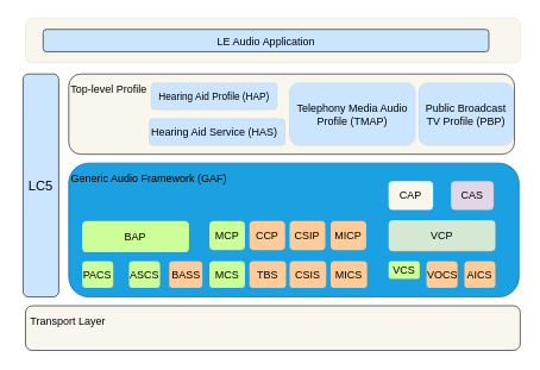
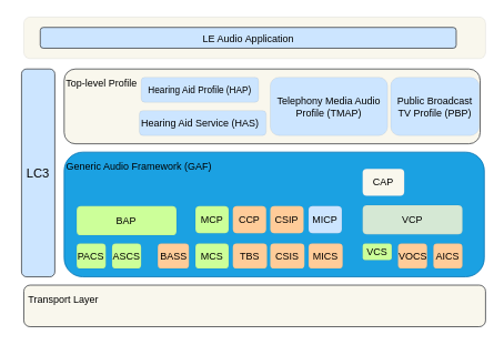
- <mxCell id="5" value="LC5" style="rounded=1;whiteSpace=wrap;html=1;fontSize=15;fillColor=#cce5ff;strokeColor=#36393d;" vertex="1" parent="1"><mxGeometry x="25" y="82.5" width="40" height="250" as="geometry" /></mxCell>
+ <mxCell id="5" value="LC3" style="rounded=1;whiteSpace=wrap;html=1;fontSize=15;fillColor=#cce5ff;strokeColor=#36393d;" vertex="1" parent="1"><mxGeometry x="25" y="82.5" width="40" height="250" as="geometry" /></mxCell>
- <mxCell id="28" value="CAS" style="rounded=1;whiteSpace=wrap;html=1;strokeWidth=0;fontSize=12;fillColor=#e1d5e7;strokeColor=#9673a6;" vertex="1" parent="1"><mxGeometry x="505" y="202.5" width="48" height="32.5" as="geometry" /></mxCell>
- <mxCell id="20" value="MICP" style="rounded=1;whiteSpace=wrap;html=1;strokeWidth=0;fontSize=12;fillColor=#FFCC99;strokeColor=#b85450;" vertex="1" parent="1"><mxGeometry x="370" y="247.5" width="40" height="32.5" as="geometry" /></mxCell>
+ <mxCell id="20" value="MICP" style="rounded=1;whiteSpace=wrap;html=1;strokeWidth=0;fontSize=12;fillColor=#cce5ff;strokeColor=#b85450;" vertex="1" parent="1"><mxGeometry x="370" y="247.5" width="40" height="32.5" as="geometry" /></mxCell>
- <mxCell id="26" value="ASCS" style="rounded=1;whiteSpace=wrap;html=1;strokeWidth=0;fontSize=12;fillColor=#CCFF99;strokeColor=#36393d;" vertex="1" parent="1"><mxGeometry x="143.75" y="292.5" width="35" height="30" as="geometry" /></mxCell>
+ <mxCell id="26" value="ASCS" style="rounded=1;whiteSpace=wrap;html=1;strokeWidth=0;fontSize=12;fillColor=#CCFF99;strokeColor=#36393d;" vertex="1" parent="1"><mxGeometry x="133.75" y="292.5" width="35" height="30" as="geometry" /></mxCell>
